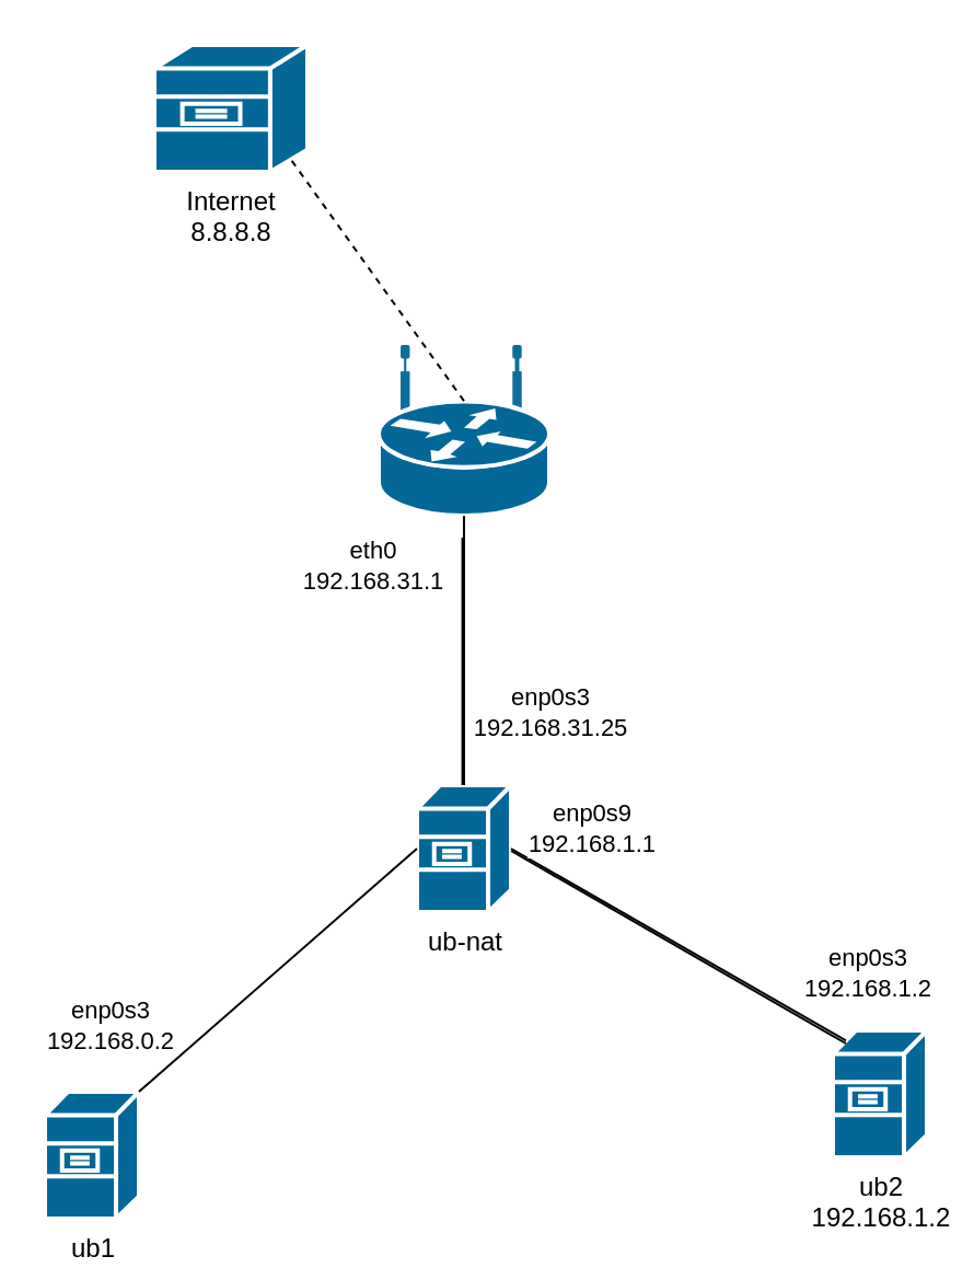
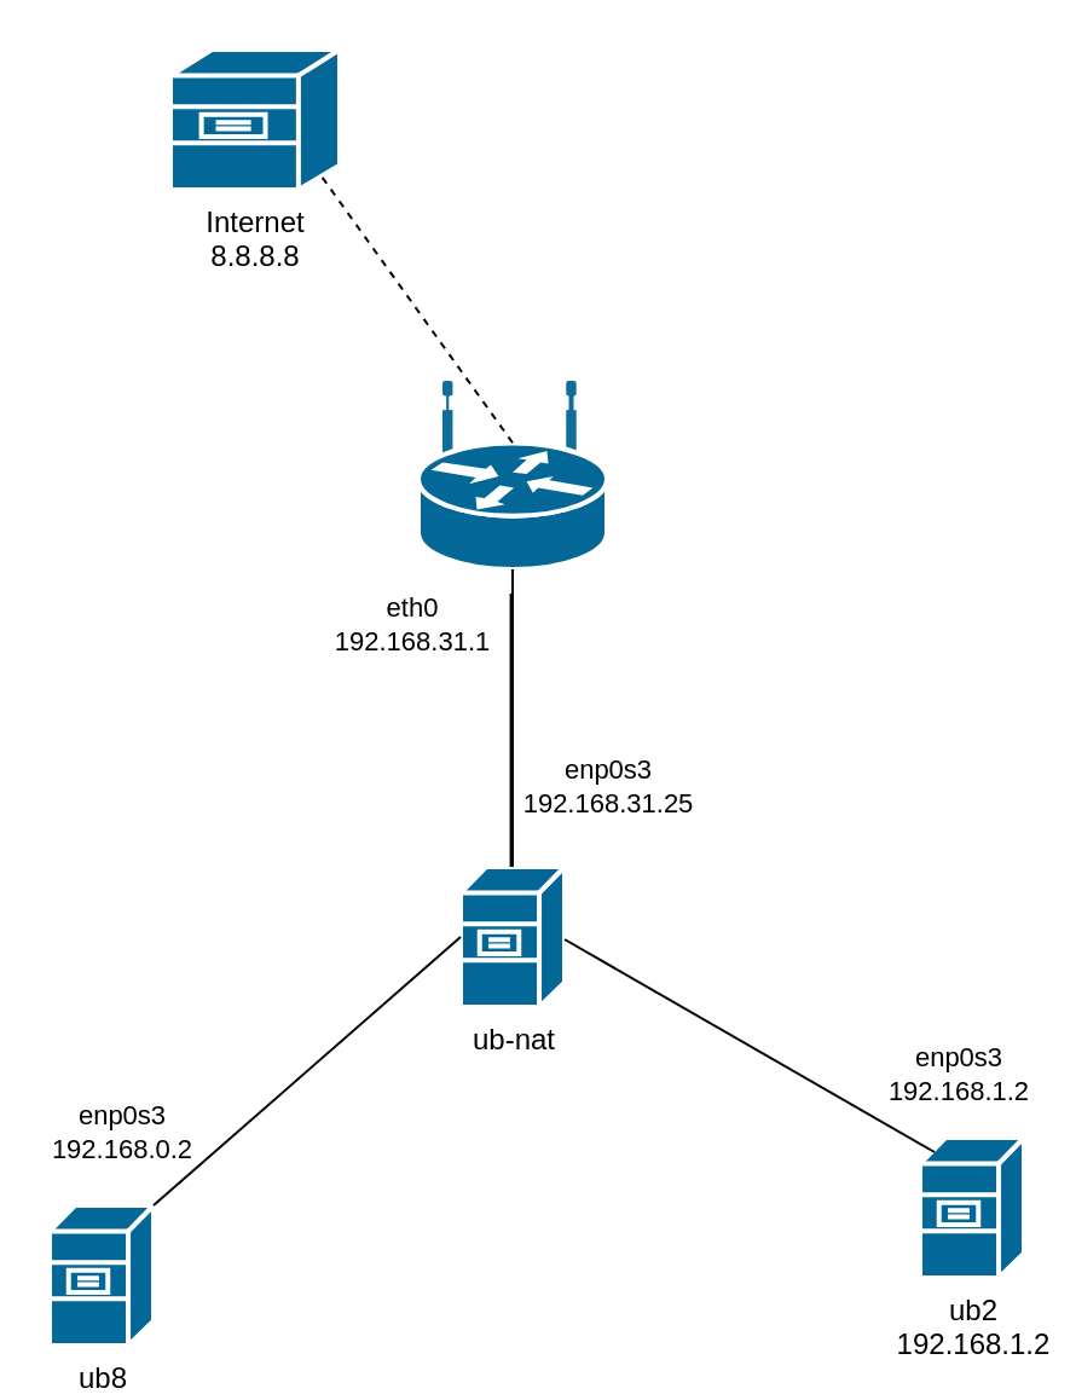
- <mxCell id="5" value="enp0s9&lt;br&gt;192.168.1.1" style="endArrow=none;html=1;rounded=0;exitX=0.14;exitY=0.08;exitDx=0;exitDy=0;exitPerimeter=0;entryX=1;entryY=0.5;entryDx=0;entryDy=0;entryPerimeter=0;" edge="1" parent="1" source="3" target="4"><mxGeometry x="0.687" y="-26" width="50" height="50" relative="1" as="geometry"><mxPoint x="340" y="488" as="sourcePoint" /><mxPoint x="390" y="438" as="targetPoint" /><mxPoint as="offset" /></mxGeometry></mxCell>
- <mxCell id="2" value="ub1" style="shape=mxgraph.cisco.servers.file_server;sketch=0;html=1;pointerEvents=1;dashed=0;fillColor=#036897;strokeColor=#ffffff;strokeWidth=2;verticalLabelPosition=bottom;verticalAlign=top;align=center;outlineConnect=0;" vertex="1" parent="1"><mxGeometry x="20" y="498" width="43" height="58" as="geometry" /></mxCell>
+ <mxCell id="2" value="ub8" style="shape=mxgraph.cisco.servers.file_server;sketch=0;html=1;pointerEvents=1;dashed=0;fillColor=#036897;strokeColor=#ffffff;strokeWidth=2;verticalLabelPosition=bottom;verticalAlign=top;align=center;outlineConnect=0;" vertex="1" parent="1"><mxGeometry x="20" y="498" width="43" height="58" as="geometry" /></mxCell>
